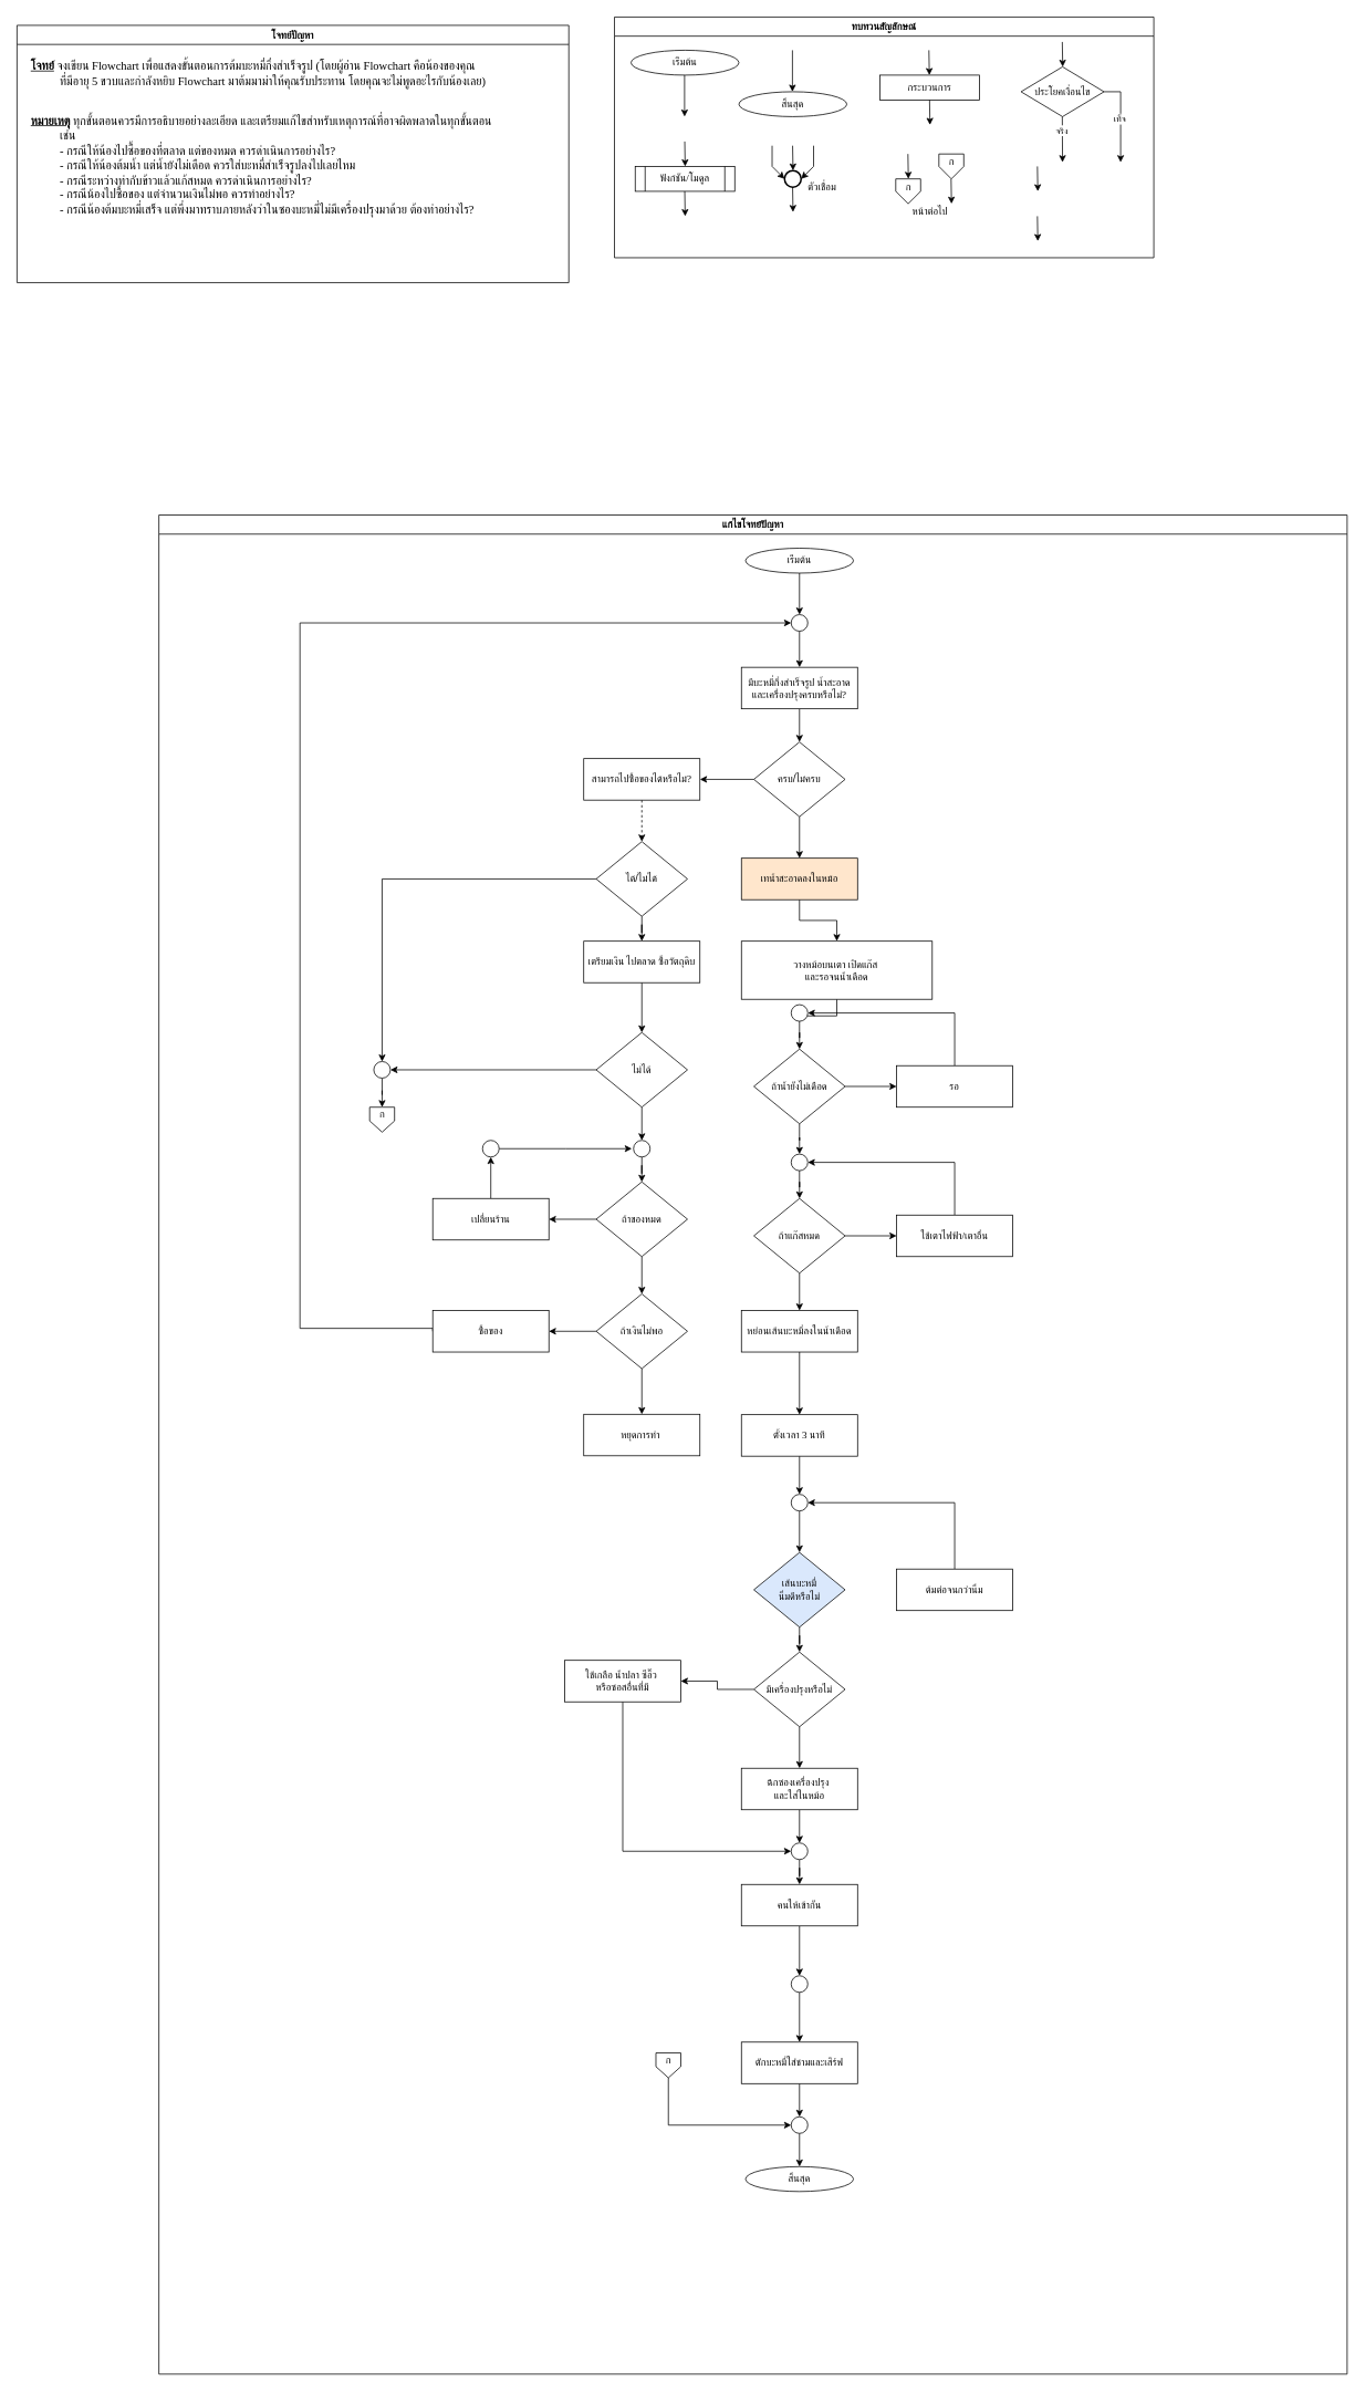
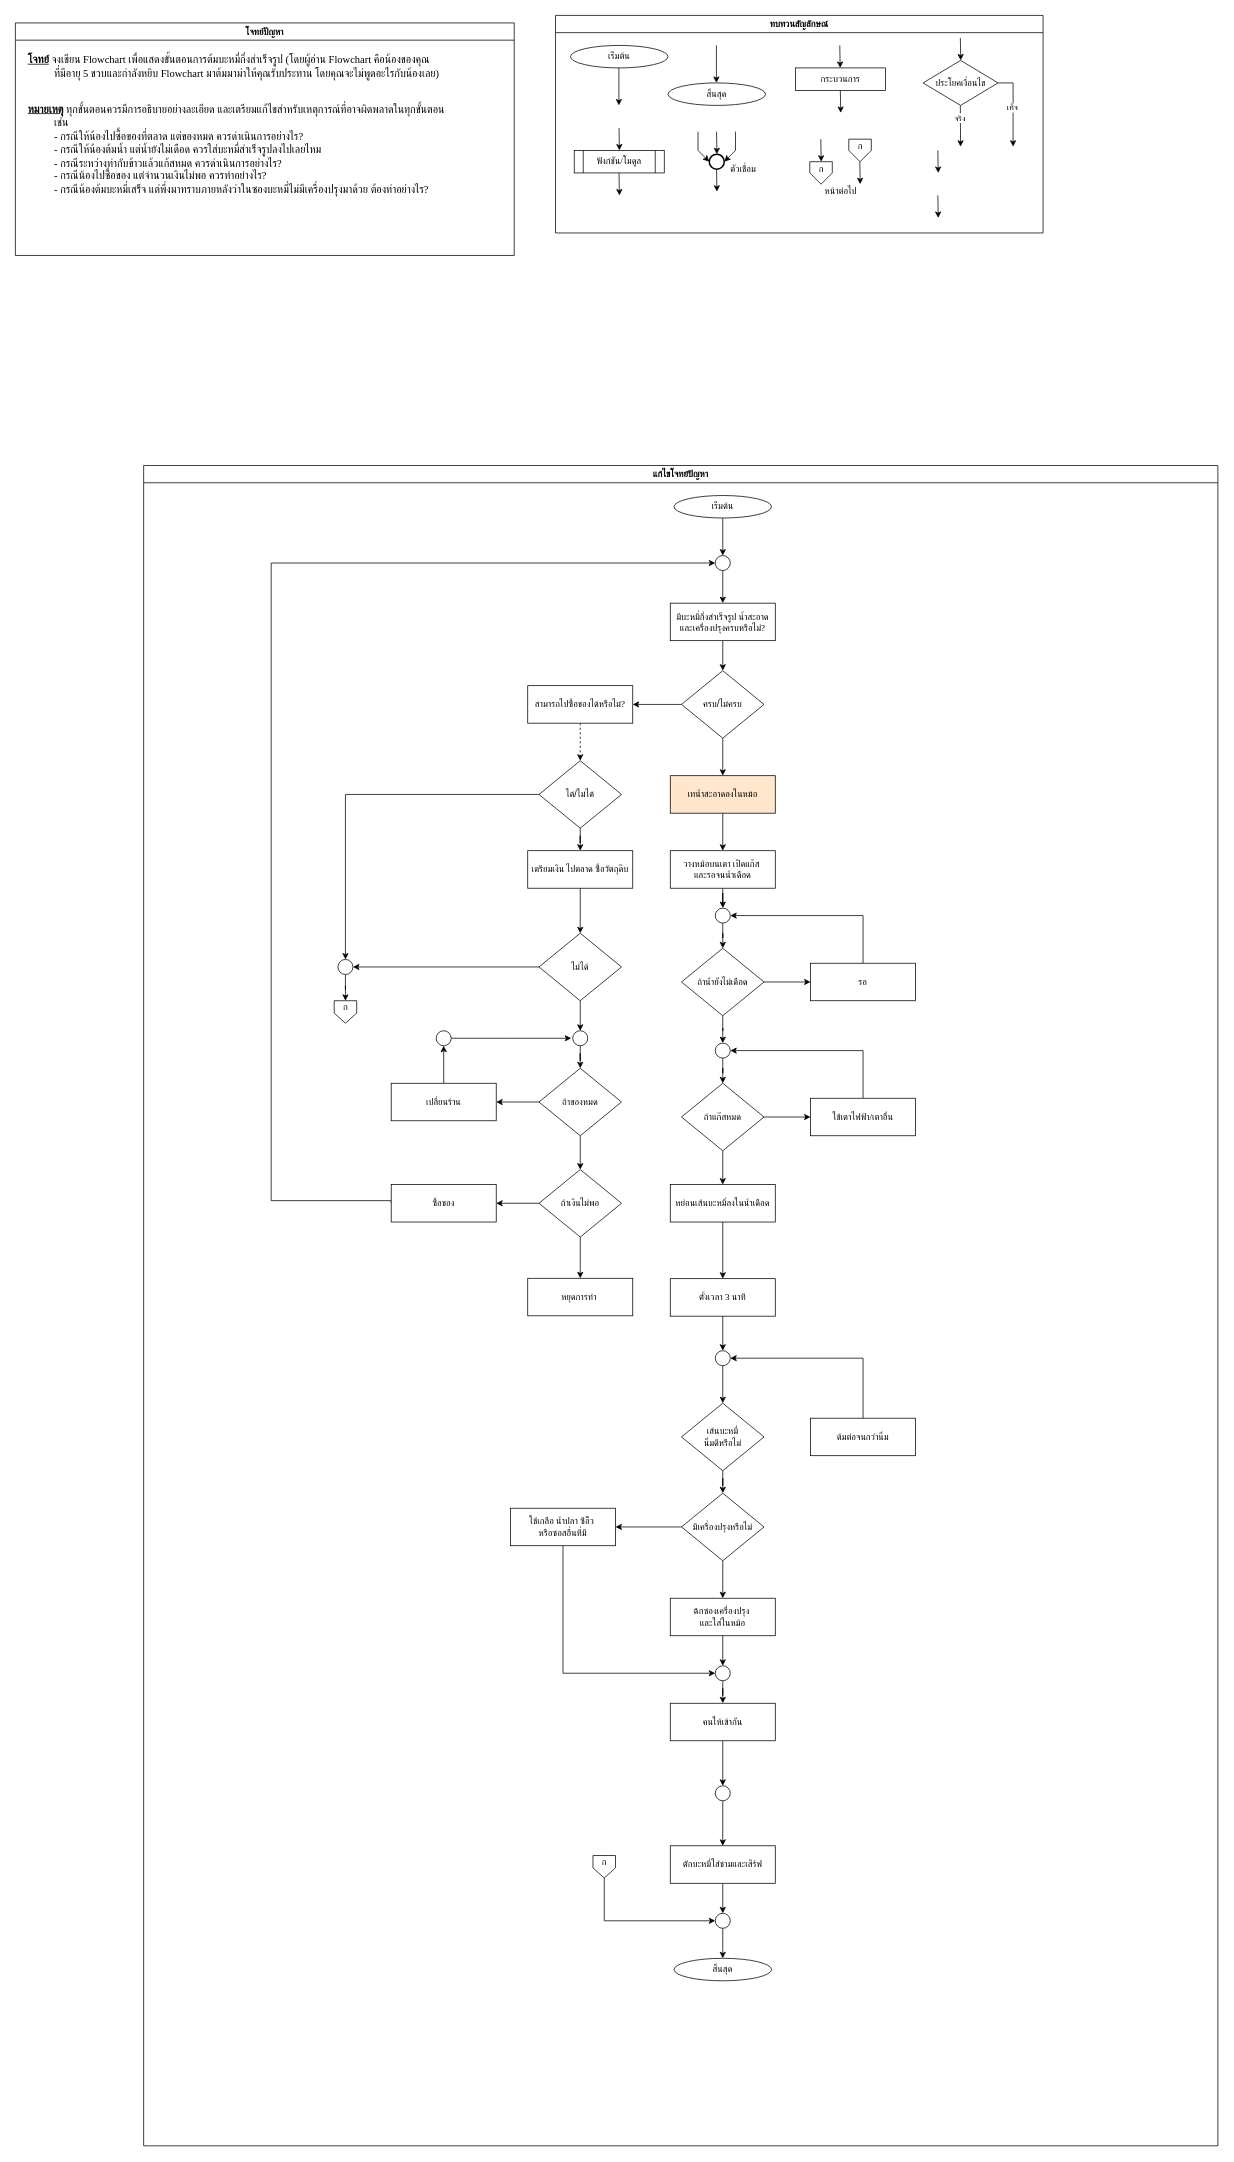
- <mxCell id="76" value="วางหม้อบนเตา เปิดแก๊ส&amp;nbsp;&lt;div&gt;และรอจนน้ำเดือด&lt;/div&gt;" style="rounded=0;whiteSpace=wrap;html=1;fontFamily=Sarabun;fontSource=https%3A%2F%2Ffonts.googleapis.com%2Fcss%3Ffamily%3DSarabun;" parent="34" vertex="1"><mxGeometry x="702" y="513.5" width="230" height="70" as="geometry" /></mxCell>
+ <mxCell id="76" value="วางหม้อบนเตา เปิดแก๊ส&amp;nbsp;&lt;div&gt;และรอจนน้ำเดือด&lt;/div&gt;" style="rounded=0;whiteSpace=wrap;html=1;fontFamily=Sarabun;fontSource=https%3A%2F%2Ffonts.googleapis.com%2Fcss%3Ffamily%3DSarabun;" parent="34" vertex="1"><mxGeometry x="702" y="513.5" width="140" height="50" as="geometry" /></mxCell>
- <mxCell id="96" value="เส้นบะหมี่&lt;div&gt;นิ่มดีหรือไม่&lt;/div&gt;" style="rhombus;whiteSpace=wrap;html=1;fillColor=#dae8fc;" parent="34" vertex="1"><mxGeometry x="717" y="1250" width="110" height="90" as="geometry" /></mxCell>
+ <mxCell id="96" value="เส้นบะหมี่&lt;div&gt;นิ่มดีหรือไม่&lt;/div&gt;" style="rhombus;whiteSpace=wrap;html=1;" parent="34" vertex="1"><mxGeometry x="717" y="1250" width="110" height="90" as="geometry" /></mxCell>
- <mxCell id="110" value="ใช้เกลือ น้ำปลา ซีอิ๊ว&amp;nbsp;&lt;div&gt;หรือซอสอื่นที่มี&lt;/div&gt;" style="rounded=0;whiteSpace=wrap;html=1;fontFamily=Sarabun;fontSource=https%3A%2F%2Ffonts.googleapis.com%2Fcss%3Ffamily%3DSarabun;" parent="34" vertex="1"><mxGeometry x="489" y="1380" width="140" height="50" as="geometry" /></mxCell>
+ <mxCell id="110" value="ใช้เกลือ น้ำปลา ซีอิ๊ว&amp;nbsp;&lt;div&gt;หรือซอสอื่นที่มี&lt;/div&gt;" style="rounded=0;whiteSpace=wrap;html=1;fontFamily=Sarabun;fontSource=https%3A%2F%2Ffonts.googleapis.com%2Fcss%3Ffamily%3DSarabun;" parent="34" vertex="1"><mxGeometry x="489" y="1390" width="140" height="50" as="geometry" /></mxCell>
